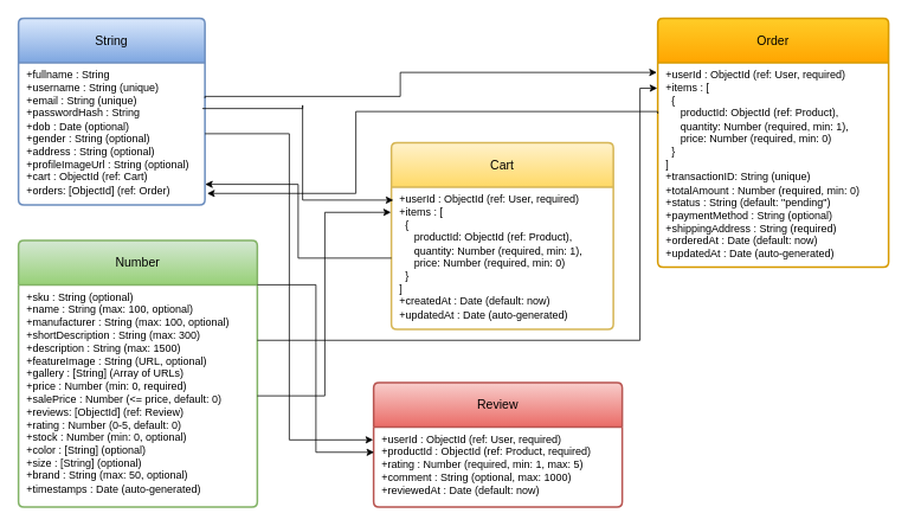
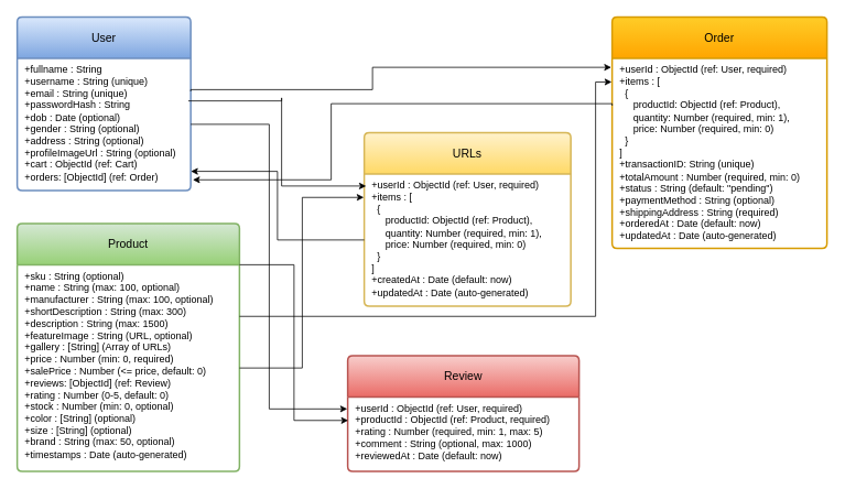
- <mxCell id="2" value="String" style="swimlane;childLayout=stackLayout;horizontal=1;startSize=50;horizontalStack=0;rounded=1;fontSize=14;fontStyle=0;strokeWidth=2;resizeParent=0;resizeLast=1;shadow=0;dashed=0;align=center;arcSize=4;whiteSpace=wrap;html=1;fillColor=#dae8fc;gradientColor=#7ea6e0;strokeColor=#6c8ebf;" vertex="1" parent="1"><mxGeometry x="20" y="20" width="210" height="210" as="geometry"><mxRectangle x="1420" y="560" width="70" height="50" as="alternateBounds" /></mxGeometry></mxCell>
+ <mxCell id="2" value="User" style="swimlane;childLayout=stackLayout;horizontal=1;startSize=50;horizontalStack=0;rounded=1;fontSize=14;fontStyle=0;strokeWidth=2;resizeParent=0;resizeLast=1;shadow=0;dashed=0;align=center;arcSize=4;whiteSpace=wrap;html=1;fillColor=#dae8fc;gradientColor=#7ea6e0;strokeColor=#6c8ebf;" vertex="1" parent="1"><mxGeometry x="20" y="20" width="210" height="210" as="geometry"><mxRectangle x="1420" y="560" width="70" height="50" as="alternateBounds" /></mxGeometry></mxCell>
- <mxCell id="10" value="Cart" style="swimlane;childLayout=stackLayout;horizontal=1;startSize=50;horizontalStack=0;rounded=1;fontSize=14;fontStyle=0;strokeWidth=2;resizeParent=0;resizeLast=1;shadow=0;dashed=0;align=center;arcSize=4;whiteSpace=wrap;html=1;fillColor=#fff2cc;gradientColor=#ffd966;strokeColor=#d6b656;" vertex="1" parent="1"><mxGeometry x="440" y="160" width="250" height="210" as="geometry" /></mxCell>
+ <mxCell id="10" value="URLs" style="swimlane;childLayout=stackLayout;horizontal=1;startSize=50;horizontalStack=0;rounded=1;fontSize=14;fontStyle=0;strokeWidth=2;resizeParent=0;resizeLast=1;shadow=0;dashed=0;align=center;arcSize=4;whiteSpace=wrap;html=1;fillColor=#fff2cc;gradientColor=#ffd966;strokeColor=#d6b656;" vertex="1" parent="1"><mxGeometry x="440" y="160" width="250" height="210" as="geometry" /></mxCell>
- <mxCell id="4" value="Number" style="swimlane;childLayout=stackLayout;horizontal=1;startSize=50;horizontalStack=0;rounded=1;fontSize=14;fontStyle=0;strokeWidth=2;resizeParent=0;resizeLast=1;shadow=0;dashed=0;align=center;arcSize=4;whiteSpace=wrap;html=1;fillColor=#d5e8d4;gradientColor=#97d077;strokeColor=#82b366;" vertex="1" parent="1"><mxGeometry x="20" y="270" width="269" height="300" as="geometry" /></mxCell>
+ <mxCell id="4" value="Product" style="swimlane;childLayout=stackLayout;horizontal=1;startSize=50;horizontalStack=0;rounded=1;fontSize=14;fontStyle=0;strokeWidth=2;resizeParent=0;resizeLast=1;shadow=0;dashed=0;align=center;arcSize=4;whiteSpace=wrap;html=1;fillColor=#d5e8d4;gradientColor=#97d077;strokeColor=#82b366;" vertex="1" parent="1"><mxGeometry x="20" y="270" width="269" height="300" as="geometry" /></mxCell>
